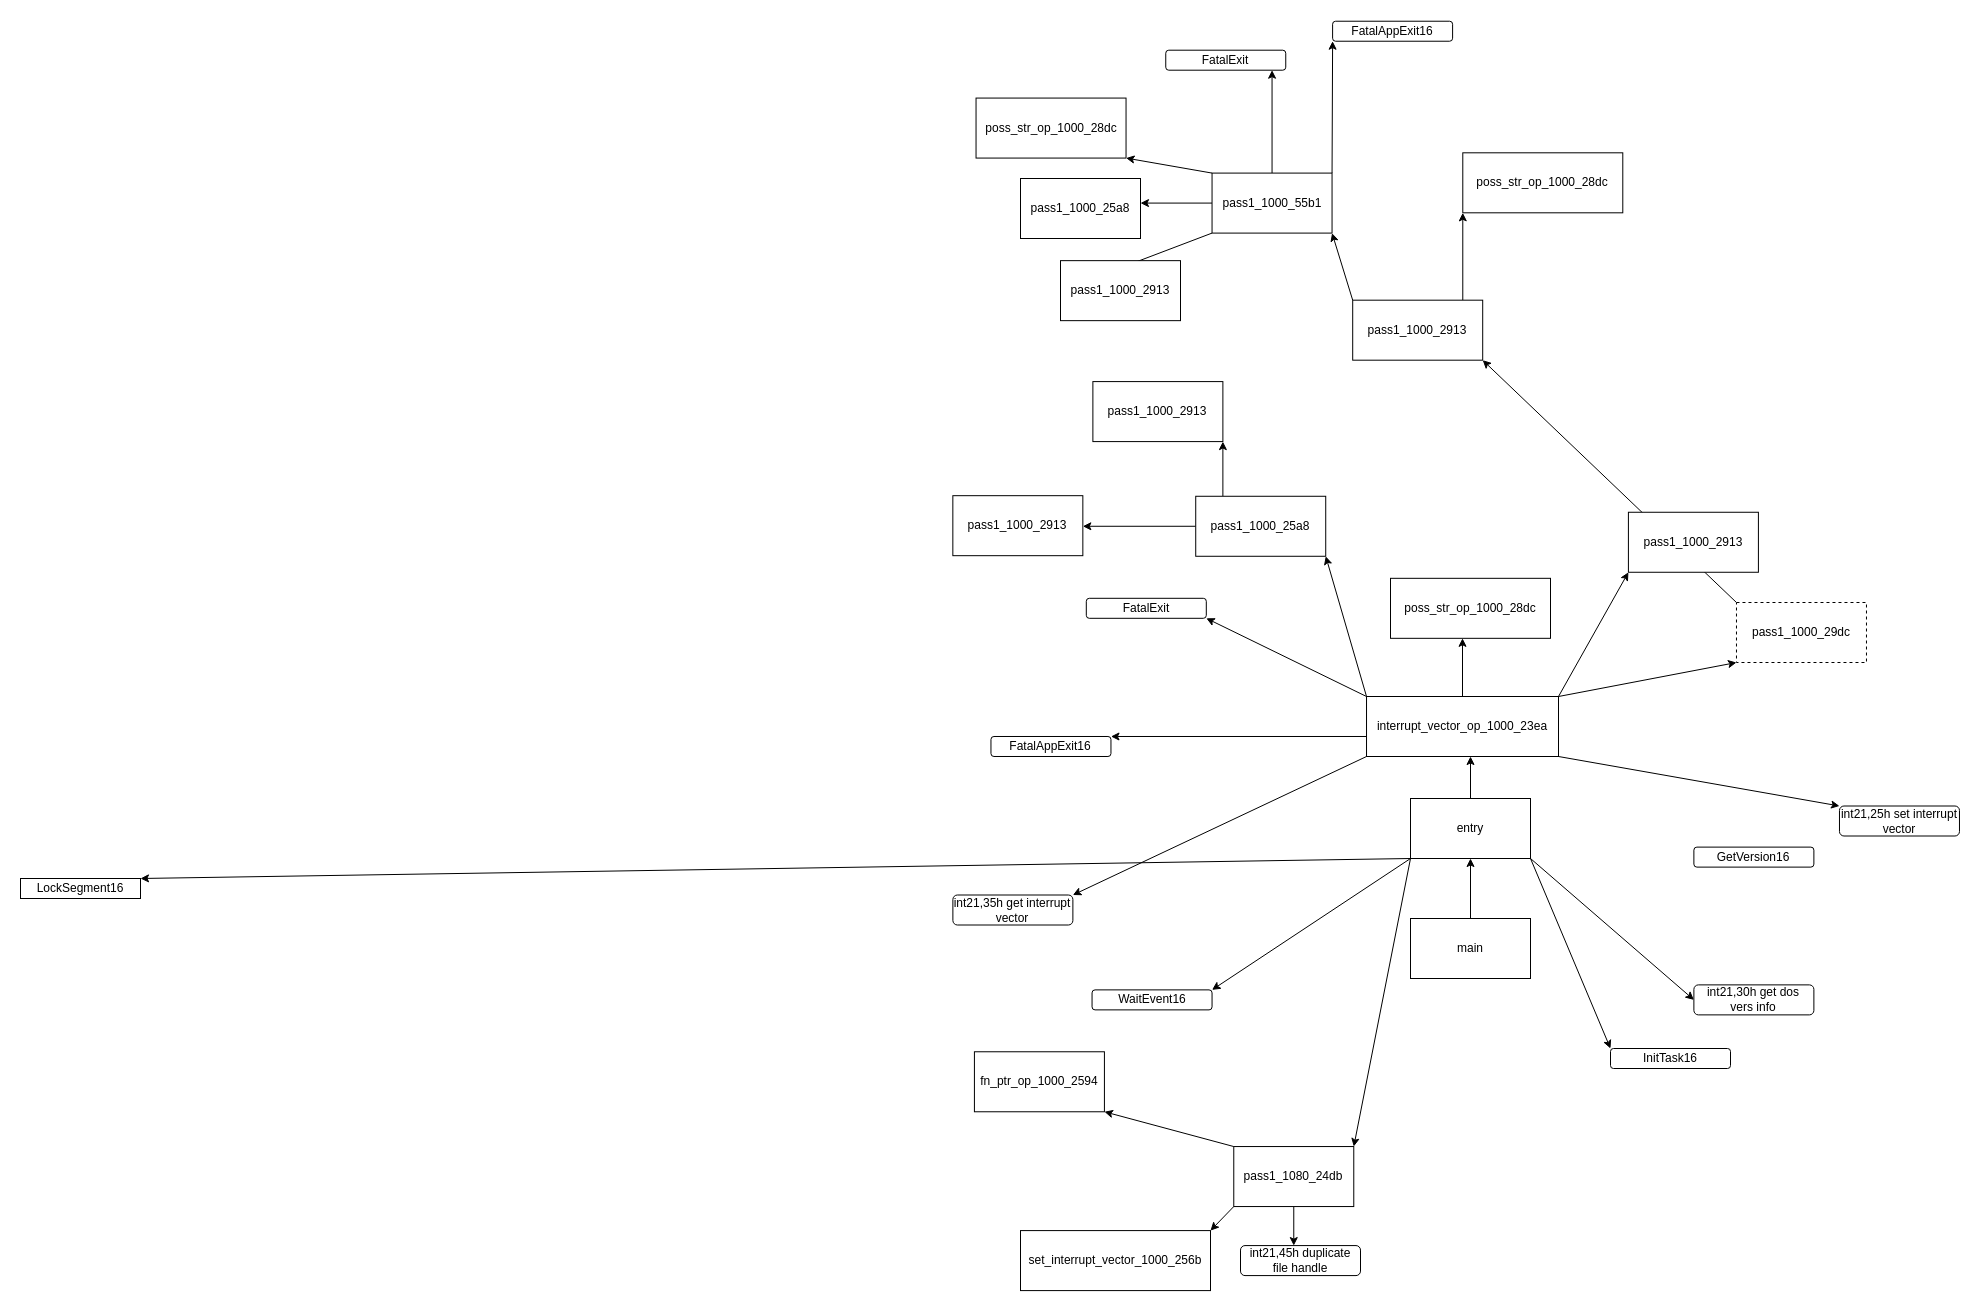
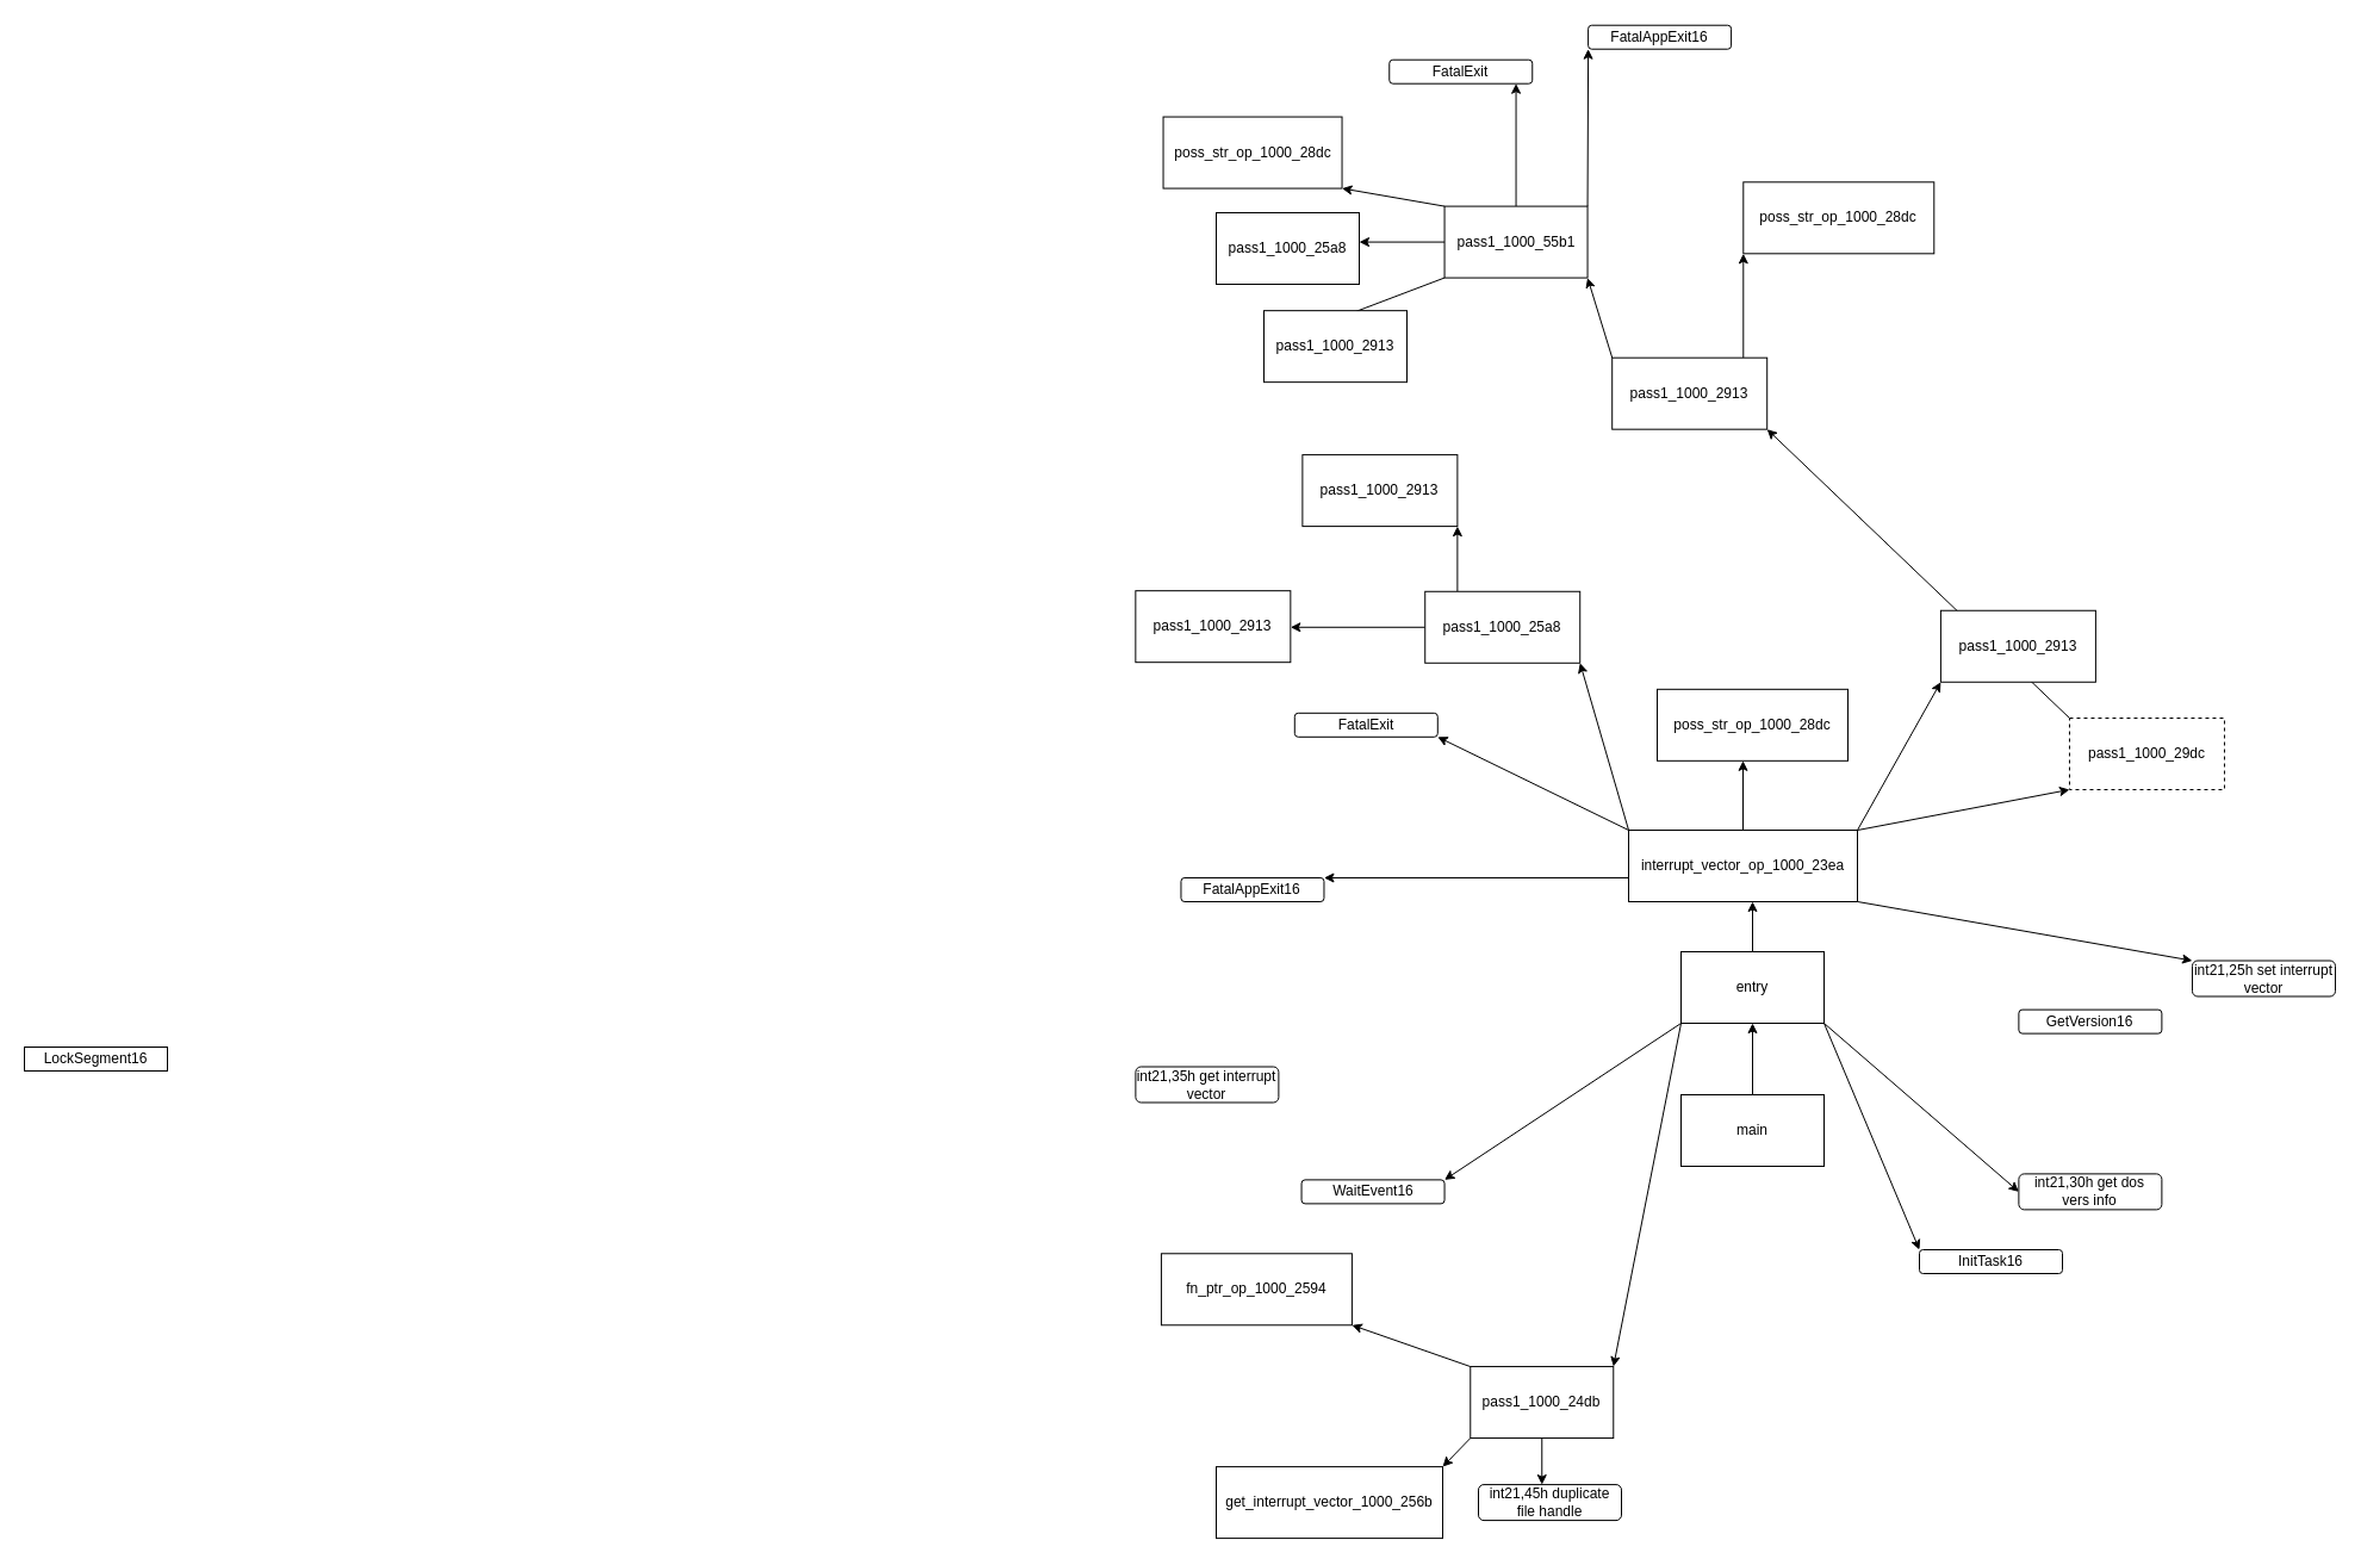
- <mxCell id="23" style="rounded=0;orthogonalLoop=1;jettySize=auto;html=1;orthogonal=1;" edge="1" parent="1" source="31" target="32"><mxGeometry relative="1" as="geometry" /></mxCell>
- <mxCell id="6" style="edgeStyle=orthogonalEdgeStyle;rounded=0;orthogonalLoop=1;jettySize=auto;html=1;noEdgeStyle=1;orthogonal=1;" edge="1" parent="1" source="10" target="12"><mxGeometry relative="1" as="geometry" /></mxCell>
- <mxCell id="20" value="fn_ptr_op_1000_2594" style="rounded=0;whiteSpace=wrap;html=1;" vertex="1" parent="1"><mxGeometry x="973.918" y="1051.274" width="130" height="60" as="geometry" /></mxCell>
+ <mxCell id="20" value="fn_ptr_op_1000_2594" style="rounded=0;whiteSpace=wrap;html=1;" vertex="1" parent="1"><mxGeometry x="973.918" y="1051.274" width="160" height="60" as="geometry" /></mxCell>
- <mxCell id="19" value="pass1_1080_24db" style="rounded=0;whiteSpace=wrap;html=1;" vertex="1" parent="1"><mxGeometry x="1233.268" y="1146.045" width="120" height="60" as="geometry" /></mxCell>
+ <mxCell id="19" value="pass1_1000_24db" style="rounded=0;whiteSpace=wrap;html=1;" vertex="1" parent="1"><mxGeometry x="1233.268" y="1146.045" width="120" height="60" as="geometry" /></mxCell>
- <mxCell id="21" value="set_interrupt_vector_1000_256b" style="rounded=0;whiteSpace=wrap;html=1;" vertex="1" parent="1"><mxGeometry x="1019.998" y="1230.089" width="190" height="60" as="geometry" /></mxCell>
+ <mxCell id="21" value="get_interrupt_vector_1000_256b" style="rounded=0;whiteSpace=wrap;html=1;" vertex="1" parent="1"><mxGeometry x="1019.998" y="1230.089" width="190" height="60" as="geometry" /></mxCell>
